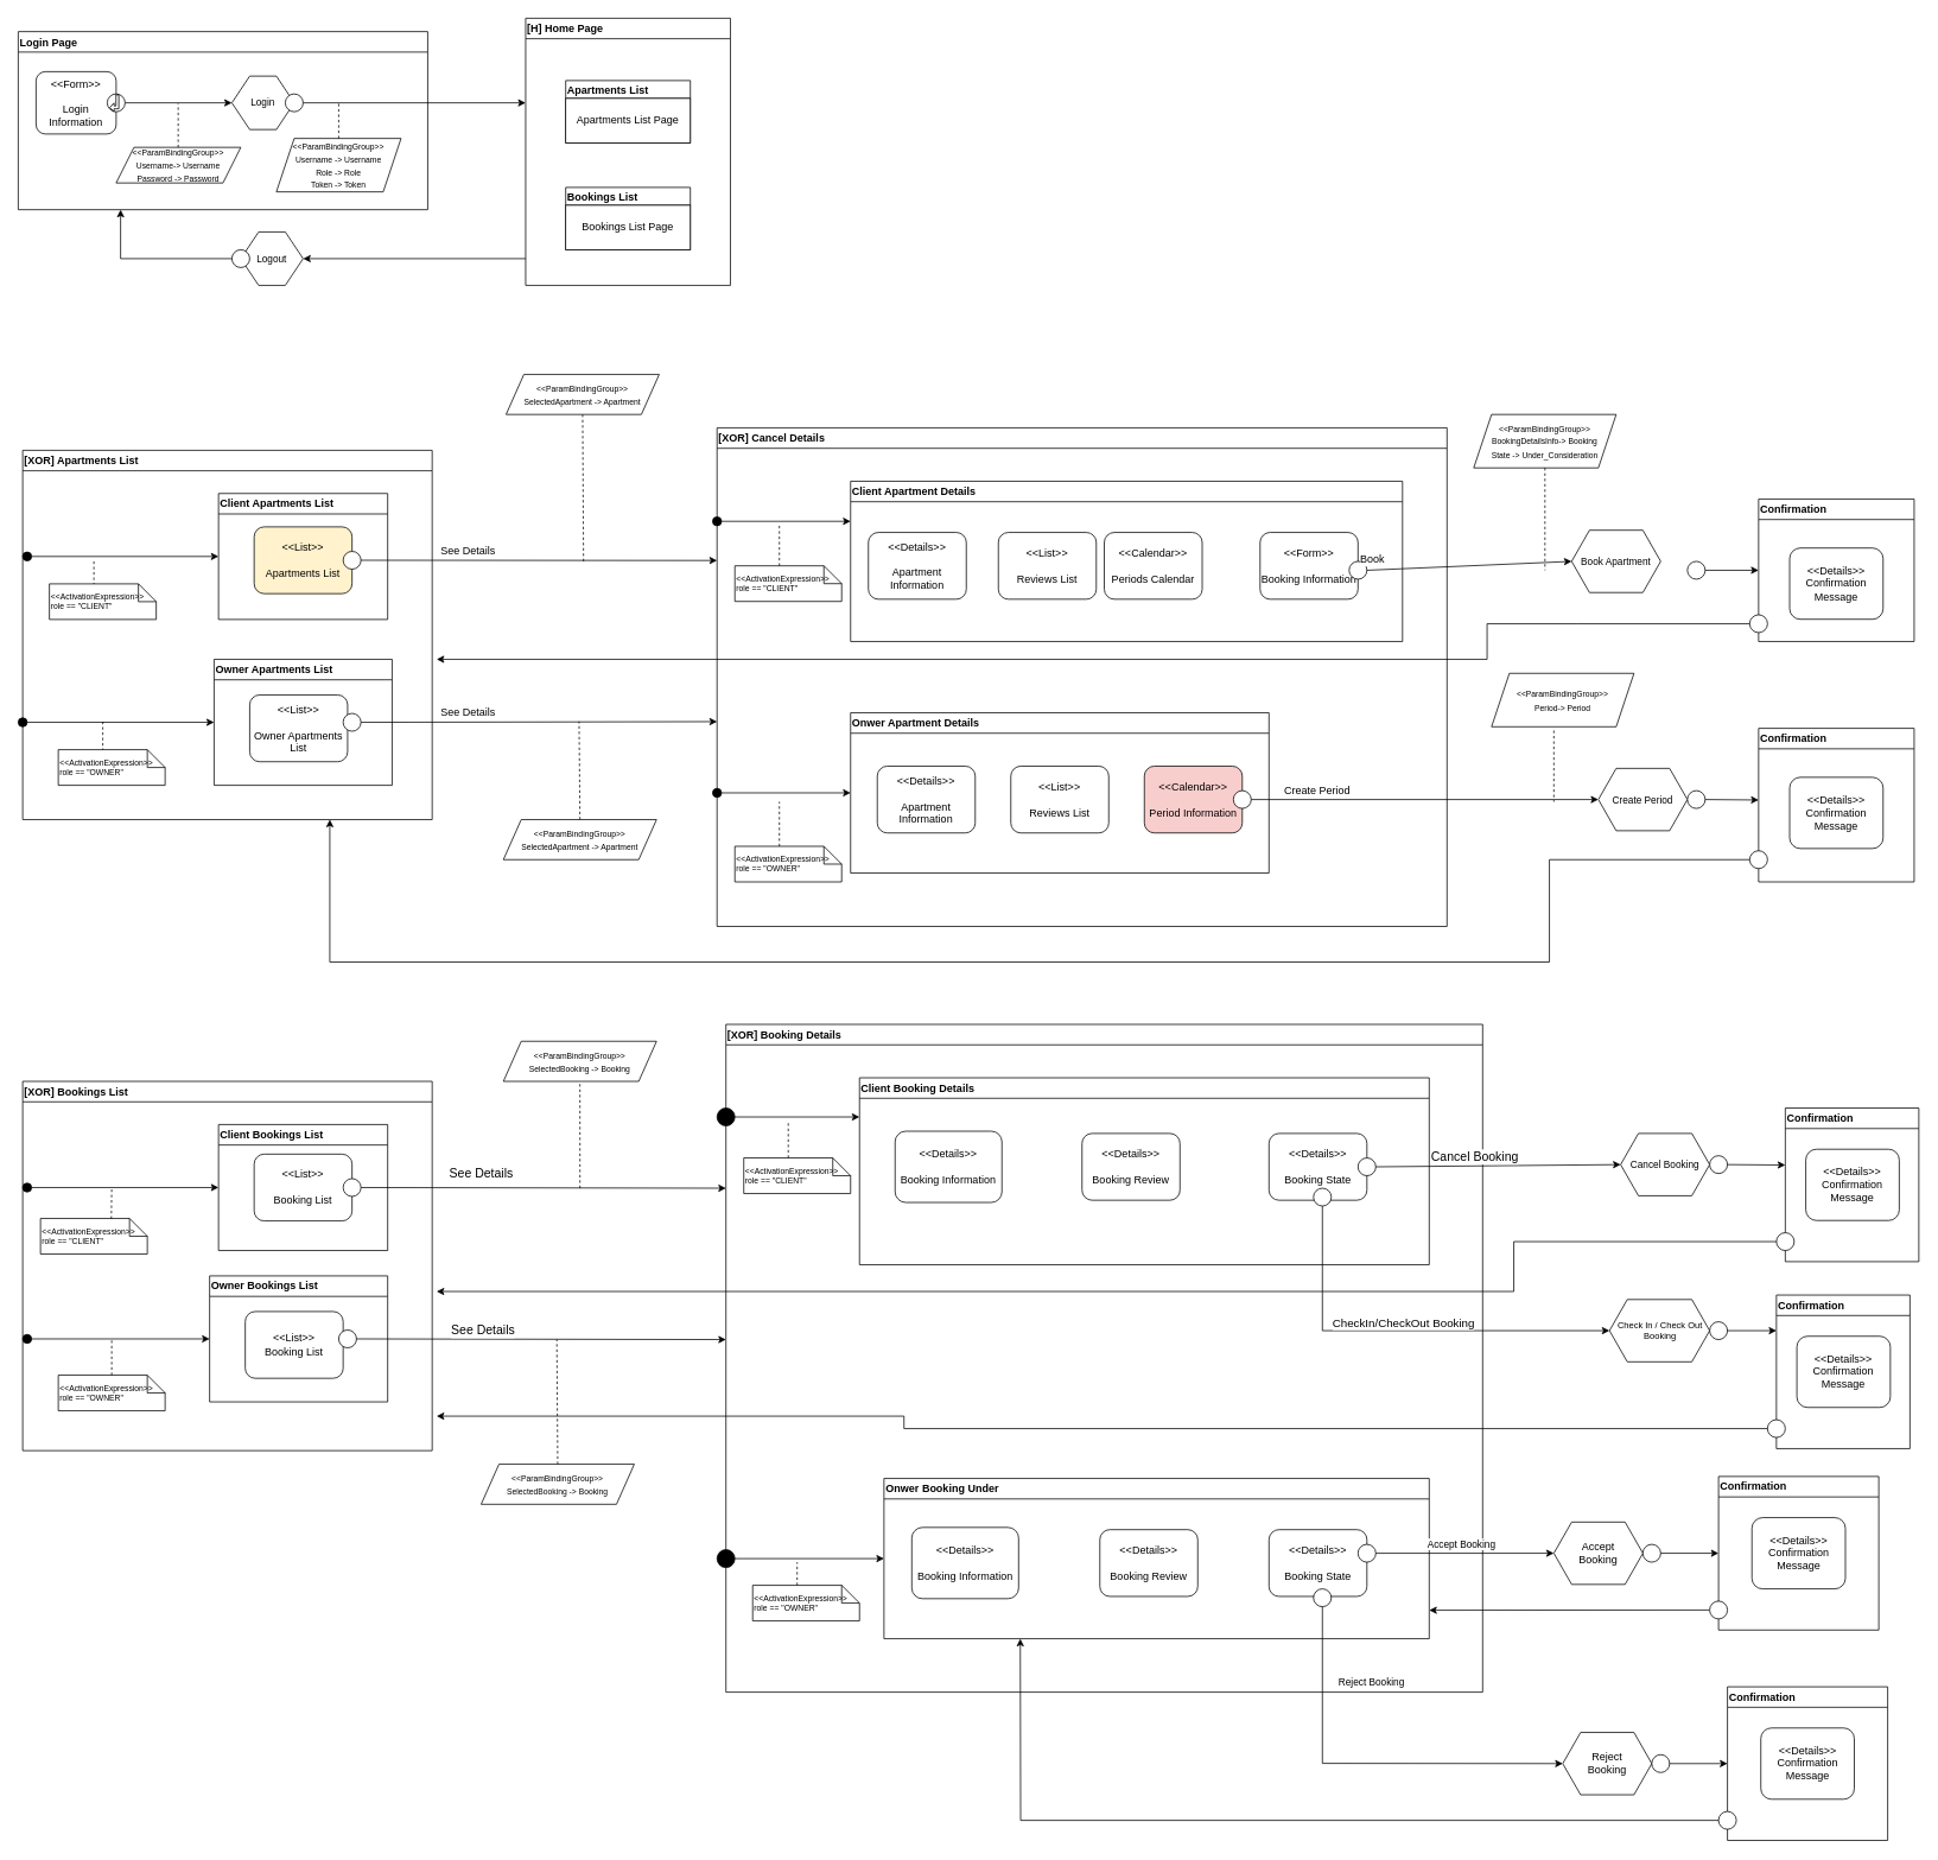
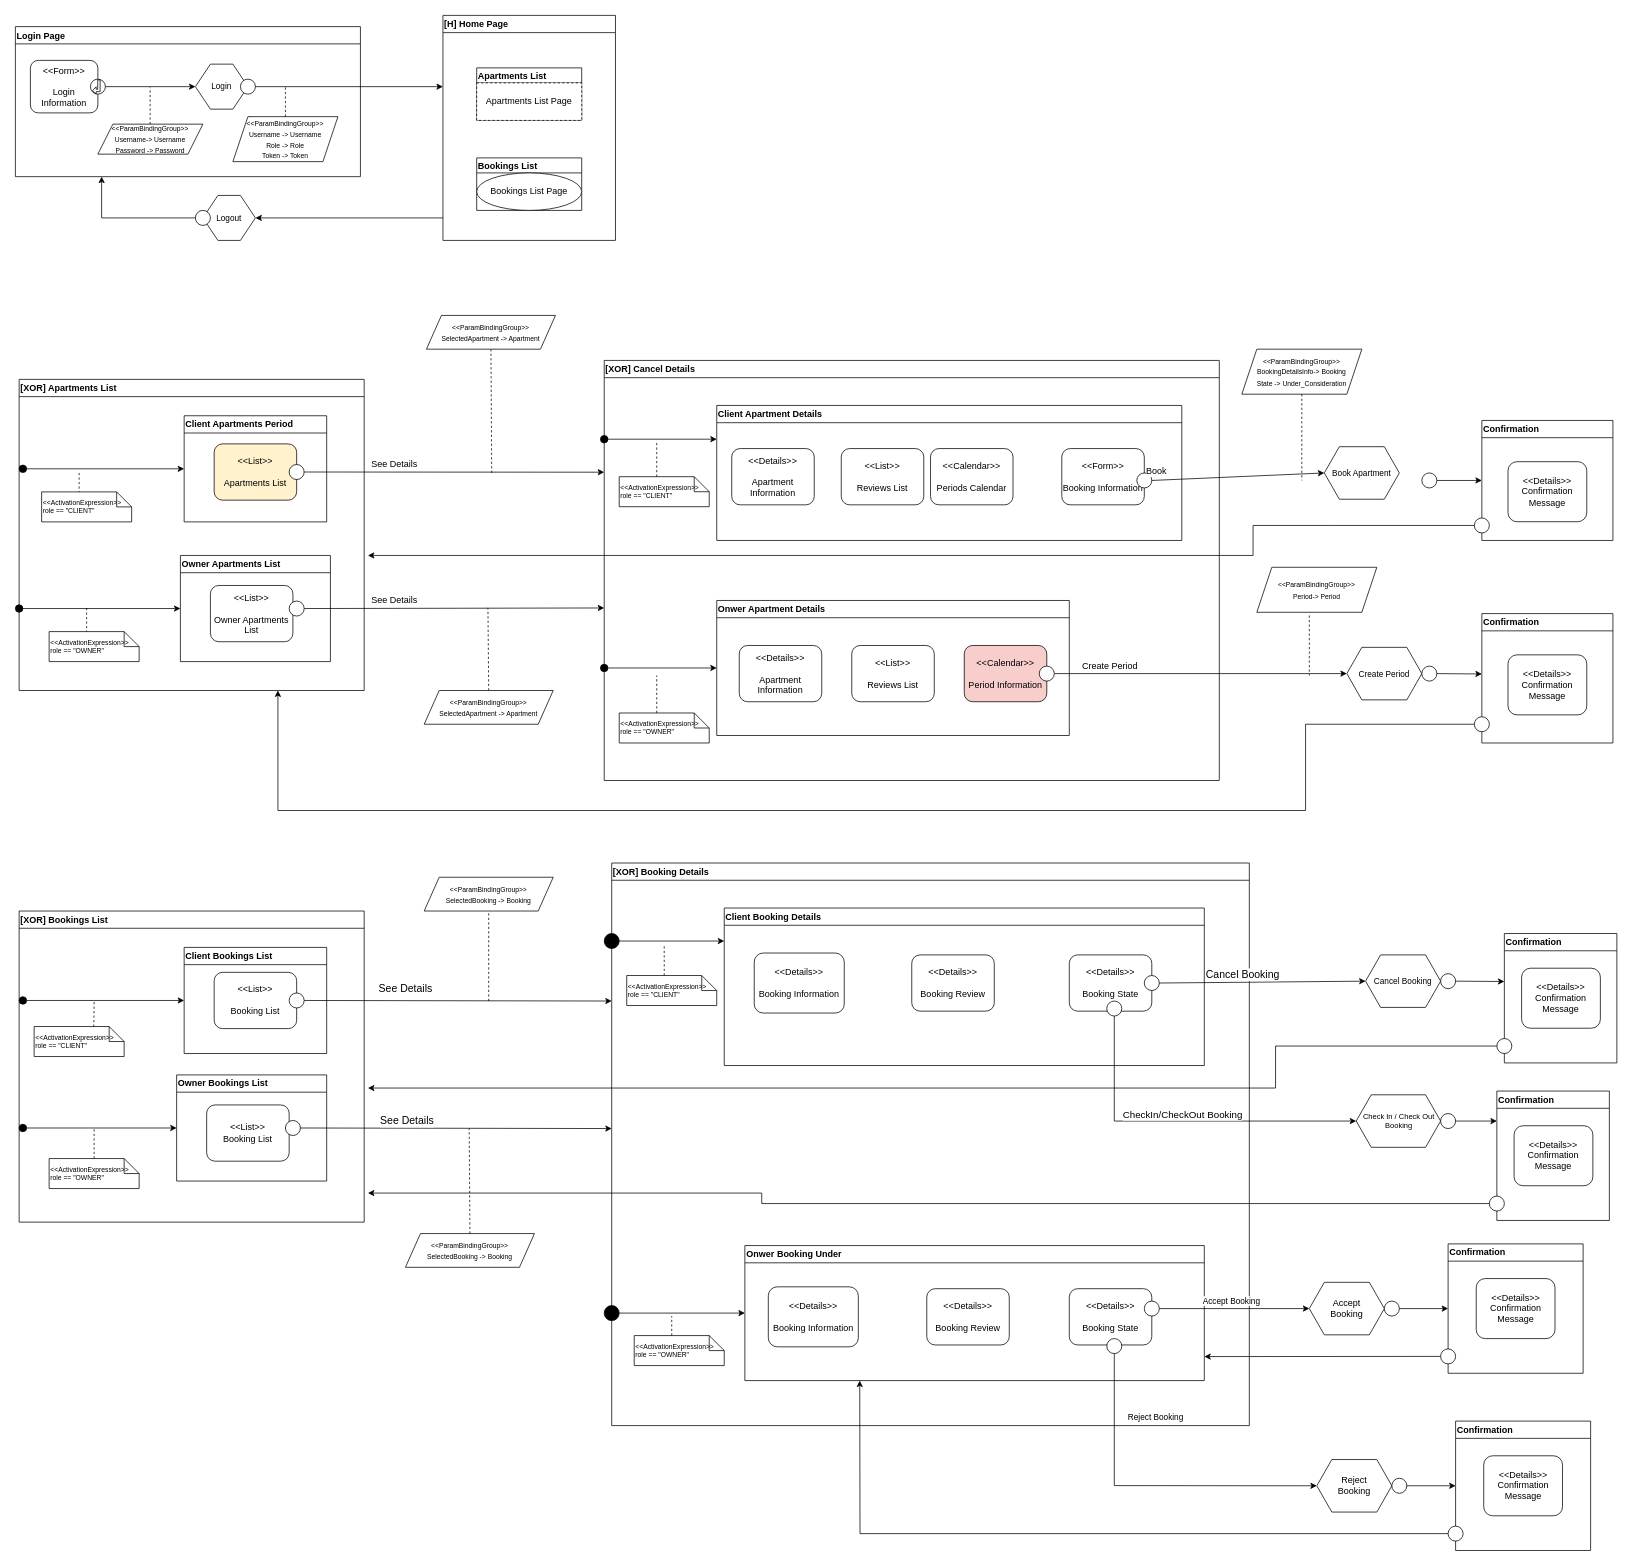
- <mxCell id="82" value="Apartments List Page" style="rounded=0;whiteSpace=wrap;html=1;fillStyle=auto;fillColor=#FFFFFF;" parent="81" vertex="1"><mxGeometry y="20" width="140" height="50" as="geometry" /></mxCell>
+ <mxCell id="82" value="Apartments List Page" style="rounded=0;whiteSpace=wrap;html=1;fillStyle=auto;fillColor=#FFFFFF;dashed=1;" parent="81" vertex="1"><mxGeometry y="20" width="140" height="50" as="geometry" /></mxCell>
- <mxCell id="84" value="Bookings List Page" style="rounded=0;whiteSpace=wrap;html=1;fillStyle=auto;fillColor=#FFFFFF;" parent="83" vertex="1"><mxGeometry y="20" width="140" height="50" as="geometry" /></mxCell>
+ <mxCell id="84" value="Bookings List Page" style="ellipse;whiteSpace=wrap;html=1;fillStyle=auto;fillColor=#FFFFFF;" parent="83" vertex="1"><mxGeometry y="20" width="140" height="50" as="geometry" /></mxCell>
- <mxCell id="3" value="Client Apartments List" style="swimlane;whiteSpace=wrap;html=1;fillColor=#FFFFFF;gradientColor=#FFFFFF;gradientDirection=south;align=left;rounded=0;" parent="2" vertex="1"><mxGeometry x="220" y="48.5" width="190" height="141.5" as="geometry" /></mxCell>
+ <mxCell id="3" value="Client Apartments Period" style="swimlane;whiteSpace=wrap;html=1;fillColor=#FFFFFF;gradientColor=#FFFFFF;gradientDirection=south;align=left;rounded=0;" parent="2" vertex="1"><mxGeometry x="220" y="48.5" width="190" height="141.5" as="geometry" /></mxCell>
